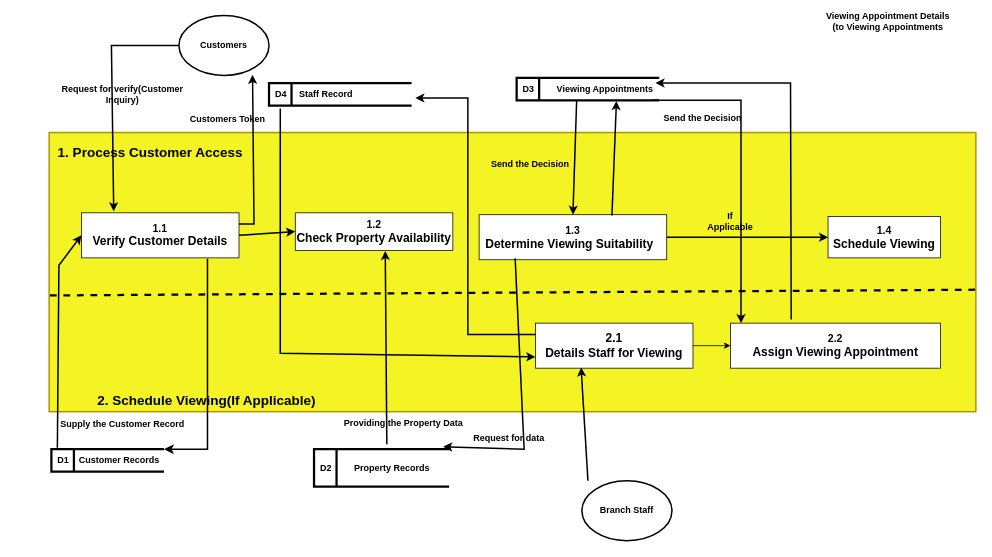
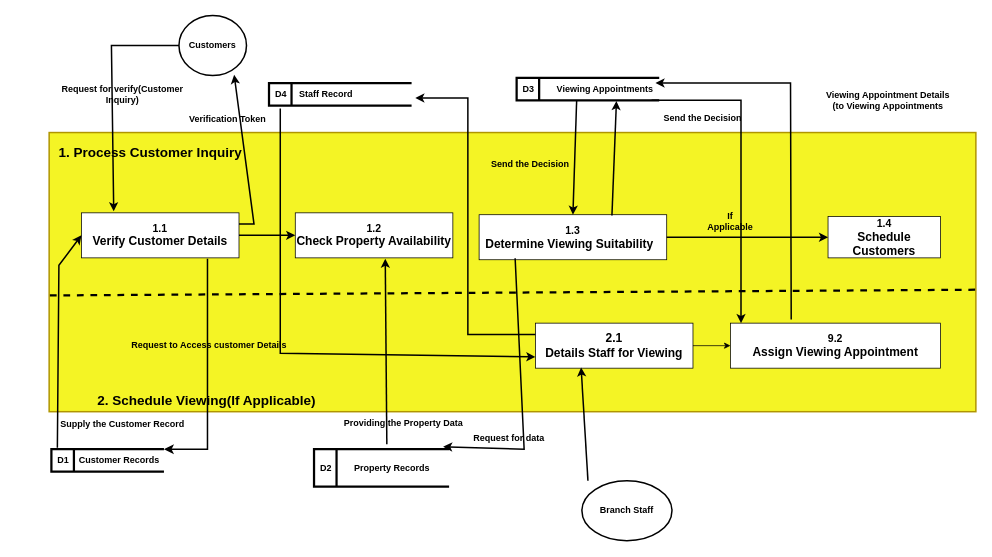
- <mxCell id="41" value="&lt;b&gt;Viewing Appointment Details (to Viewing Appointments&lt;/b&gt;" style="text;html=1;align=center;verticalAlign=middle;whiteSpace=wrap;rounded=0;" vertex="1" parent="1"><mxGeometry x="1093" y="13" width="180" height="30" as="geometry" /></mxCell>
+ <mxCell id="41" value="&lt;b&gt;Viewing Appointment Details (to Viewing Appointments&lt;/b&gt;" style="text;html=1;align=center;verticalAlign=middle;whiteSpace=wrap;rounded=0;" vertex="1" parent="1"><mxGeometry x="1093" y="118" width="180" height="30" as="geometry" /></mxCell>
- <mxCell id="10" value="&lt;b&gt;Customers&lt;/b&gt;" style="ellipse;whiteSpace=wrap;html=1;strokeWidth=2;" vertex="1" parent="1"><mxGeometry x="238" y="20" width="120" height="80" as="geometry" /></mxCell>
+ <mxCell id="10" value="&lt;b&gt;Customers&lt;/b&gt;" style="ellipse;whiteSpace=wrap;html=1;strokeWidth=2;" vertex="1" parent="1"><mxGeometry x="238" y="20" width="90" height="80" as="geometry" /></mxCell>
- <mxCell id="22" value="&lt;b&gt;Customers Token&lt;/b&gt;" style="text;html=1;align=center;verticalAlign=middle;whiteSpace=wrap;rounded=0;" vertex="1" parent="1"><mxGeometry x="248" y="148" width="110" height="20" as="geometry" /></mxCell>
+ <mxCell id="22" value="&lt;b&gt;Verification Token&lt;/b&gt;" style="text;html=1;align=center;verticalAlign=middle;whiteSpace=wrap;rounded=0;" vertex="1" parent="1"><mxGeometry x="248" y="148" width="110" height="20" as="geometry" /></mxCell>
- <mxCell id="3" value="&lt;font style=&quot;font-size: 18px;&quot;&gt;&lt;b style=&quot;&quot;&gt;1. Process Customer Access&lt;/b&gt;&lt;/font&gt;" style="text;html=1;align=center;verticalAlign=middle;whiteSpace=wrap;rounded=0;" vertex="1" parent="1"><mxGeometry x="20" y="188" width="360" height="30" as="geometry" /></mxCell>
+ <mxCell id="3" value="&lt;font style=&quot;font-size: 18px;&quot;&gt;&lt;b style=&quot;&quot;&gt;1. Process Customer Inquiry&lt;/b&gt;&lt;/font&gt;" style="text;html=1;align=center;verticalAlign=middle;whiteSpace=wrap;rounded=0;" vertex="1" parent="1"><mxGeometry x="20" y="188" width="360" height="30" as="geometry" /></mxCell>
- <mxCell id="6" value="&lt;div&gt;&lt;font style=&quot;font-size: 14px;&quot;&gt;&lt;b&gt;1.2&lt;/b&gt;&lt;/font&gt;&lt;/div&gt;&lt;font size=&quot;3&quot;&gt;&lt;b&gt;Check Property Availability&lt;/b&gt;&lt;/font&gt;" style="rounded=0;whiteSpace=wrap;html=1;" vertex="1" parent="1"><mxGeometry x="393" y="283" width="210" height="50" as="geometry" /></mxCell>
+ <mxCell id="6" value="&lt;div&gt;&lt;font style=&quot;font-size: 14px;&quot;&gt;&lt;b&gt;1.2&lt;/b&gt;&lt;/font&gt;&lt;/div&gt;&lt;font size=&quot;3&quot;&gt;&lt;b&gt;Check Property Availability&lt;/b&gt;&lt;/font&gt;" style="rounded=0;whiteSpace=wrap;html=1;" vertex="1" parent="1"><mxGeometry x="393" y="283" width="210" height="60" as="geometry" /></mxCell>
- <mxCell id="27" value="&lt;div&gt;&lt;font style=&quot;font-size: 14px;&quot;&gt;&lt;b&gt;1.4&lt;/b&gt;&lt;/font&gt;&lt;/div&gt;&lt;font size=&quot;3&quot; style=&quot;&quot;&gt;&lt;b&gt;Schedule Viewing&lt;/b&gt;&lt;/font&gt;" style="rounded=0;whiteSpace=wrap;html=1;" vertex="1" parent="1"><mxGeometry x="1103" y="288" width="150" height="55" as="geometry" /></mxCell>
+ <mxCell id="27" value="&lt;div&gt;&lt;font style=&quot;font-size: 14px;&quot;&gt;&lt;b&gt;1.4&lt;/b&gt;&lt;/font&gt;&lt;/div&gt;&lt;font size=&quot;3&quot; style=&quot;&quot;&gt;&lt;b&gt;Schedule Customers&lt;/b&gt;&lt;/font&gt;" style="rounded=0;whiteSpace=wrap;html=1;" vertex="1" parent="1"><mxGeometry x="1103" y="288" width="150" height="55" as="geometry" /></mxCell>
+ <mxCell id="18" value="&lt;b&gt;Request to Access customer Details&lt;/b&gt;" style="text;html=1;align=center;verticalAlign=middle;resizable=0;points=[];autosize=1;strokeColor=none;fillColor=none;" vertex="1" parent="1"><mxGeometry x="163" y="445" width="230" height="30" as="geometry" /></mxCell>
- <mxCell id="36" value="&lt;div&gt;&lt;span style=&quot;font-size: 14px;&quot;&gt;&lt;b&gt;2.2&lt;/b&gt;&lt;/span&gt;&lt;/div&gt;&lt;font size=&quot;3&quot;&gt;&lt;b&gt;Assign Viewing Appointment&lt;/b&gt;&lt;/font&gt;" style="rounded=0;whiteSpace=wrap;html=1;" vertex="1" parent="1"><mxGeometry x="973" y="430" width="280" height="60" as="geometry" /></mxCell>
+ <mxCell id="36" value="&lt;div&gt;&lt;span style=&quot;font-size: 14px;&quot;&gt;&lt;b&gt;9.2&lt;/b&gt;&lt;/span&gt;&lt;/div&gt;&lt;font size=&quot;3&quot;&gt;&lt;b&gt;Assign Viewing Appointment&lt;/b&gt;&lt;/font&gt;" style="rounded=0;whiteSpace=wrap;html=1;" vertex="1" parent="1"><mxGeometry x="973" y="430" width="280" height="60" as="geometry" /></mxCell>
